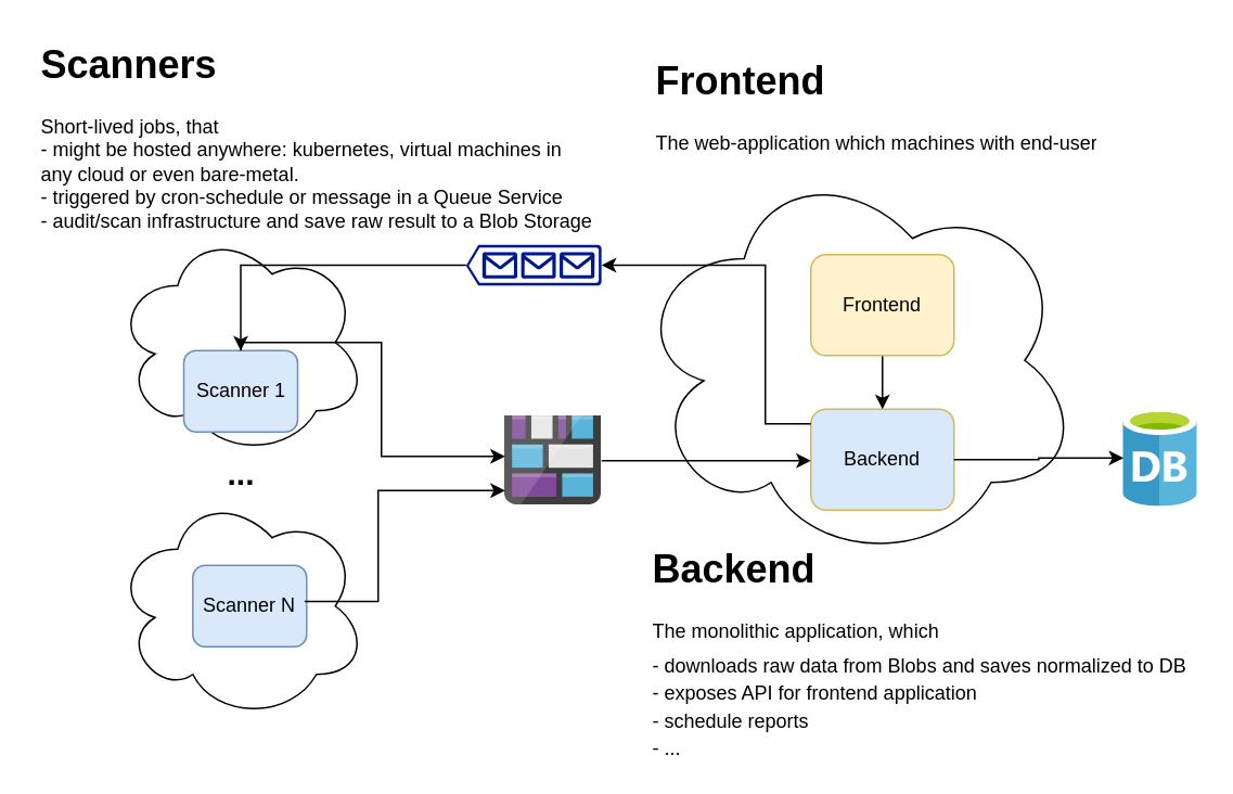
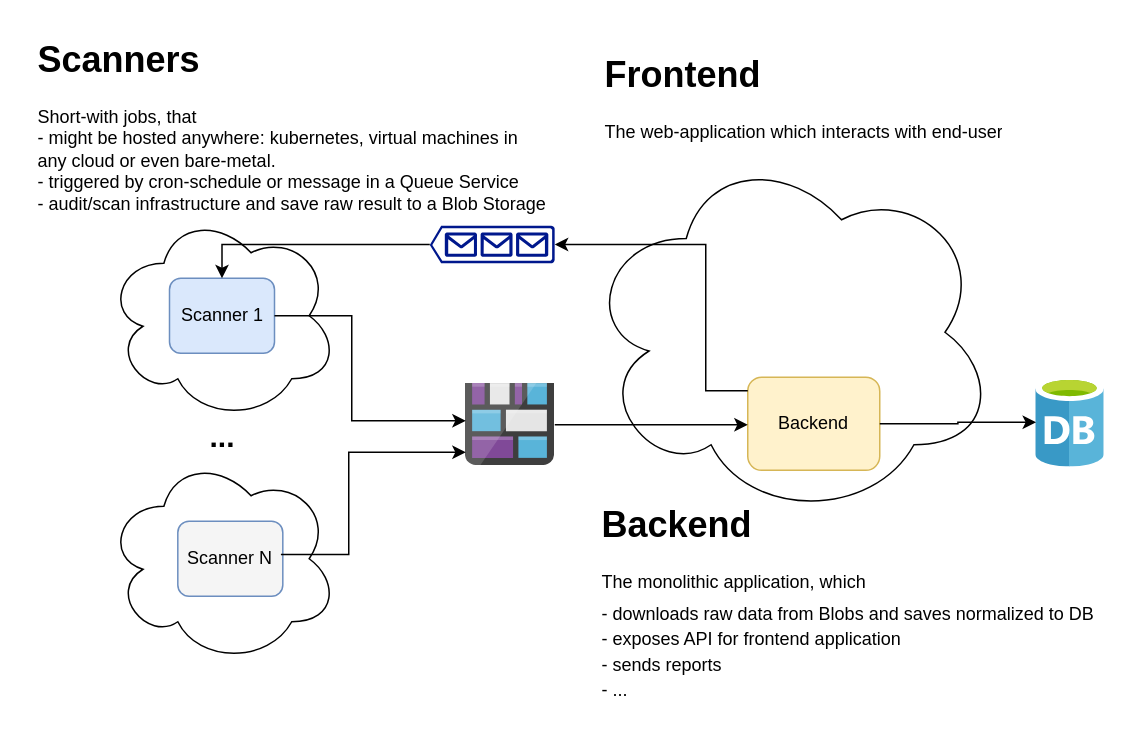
- <mxCell id="7" value="&lt;p style=&quot;line-height: 40%&quot;&gt;&lt;/p&gt;&lt;h1&gt;Frontend&lt;/h1&gt;&lt;p&gt;The web-application which machines with end-user&lt;/p&gt;&lt;p&gt;&lt;/p&gt;" style="text;html=1;strokeColor=none;fillColor=none;spacing=5;spacingTop=-20;whiteSpace=wrap;overflow=hidden;rounded=0;" parent="1" vertex="1"><mxGeometry x="398" y="30" width="300" height="83" as="geometry" /></mxCell>
+ <mxCell id="7" value="&lt;p style=&quot;line-height: 40%&quot;&gt;&lt;/p&gt;&lt;h1&gt;Frontend&lt;/h1&gt;&lt;p&gt;The web-application which interacts with end-user&lt;/p&gt;&lt;p&gt;&lt;/p&gt;" style="text;html=1;strokeColor=none;fillColor=none;spacing=5;spacingTop=-20;whiteSpace=wrap;overflow=hidden;rounded=0;" parent="1" vertex="1"><mxGeometry x="398" y="30" width="300" height="83" as="geometry" /></mxCell>
- <mxCell id="5" value="&lt;p style=&quot;line-height: 190%&quot;&gt;&lt;/p&gt;&lt;h1&gt;Scanners&lt;/h1&gt;&lt;div&gt;Short-lived jobs, that&amp;nbsp;&lt;/div&gt;&lt;div&gt;- might be hosted anywhere: kubernetes, virtual machines in any cloud or even bare-metal.&lt;/div&gt;&lt;div&gt;- triggered by cron-schedule or message in a Queue Service&lt;/div&gt;&lt;div&gt;- audit/scan infrastructure and save raw result to a Blob Storage&lt;/div&gt;&lt;p&gt;&lt;/p&gt;" style="text;html=1;strokeColor=none;fillColor=none;spacing=5;spacingTop=-20;whiteSpace=wrap;overflow=hidden;rounded=0;" parent="1" vertex="1"><mxGeometry x="20" y="20" width="350" height="140" as="geometry" /></mxCell>
+ <mxCell id="5" value="&lt;p style=&quot;line-height: 190%&quot;&gt;&lt;/p&gt;&lt;h1&gt;Scanners&lt;/h1&gt;&lt;div&gt;Short-with jobs, that&amp;nbsp;&lt;/div&gt;&lt;div&gt;- might be hosted anywhere: kubernetes, virtual machines in any cloud or even bare-metal.&lt;/div&gt;&lt;div&gt;- triggered by cron-schedule or message in a Queue Service&lt;/div&gt;&lt;div&gt;- audit/scan infrastructure and save raw result to a Blob Storage&lt;/div&gt;&lt;p&gt;&lt;/p&gt;" style="text;html=1;strokeColor=none;fillColor=none;spacing=5;spacingTop=-20;whiteSpace=wrap;overflow=hidden;rounded=0;" parent="1" vertex="1"><mxGeometry x="20" y="20" width="350" height="140" as="geometry" /></mxCell>
- <mxCell id="18" value="Frontend" style="rounded=1;whiteSpace=wrap;html=1;fillColor=#fff2cc;strokeColor=#d6b656;" parent="14" vertex="1"><mxGeometry x="110" y="60" width="88" height="62" as="geometry" /></mxCell>
- <mxCell id="17" style="edgeStyle=orthogonalEdgeStyle;rounded=0;orthogonalLoop=1;jettySize=auto;html=1;" parent="14" source="18" target="16" edge="1"><mxGeometry relative="1" as="geometry" /></mxCell>
- <mxCell id="13" value="Scanner 1" style="rounded=1;whiteSpace=wrap;html=1;fillColor=#dae8fc;strokeColor=#6c8ebf;" parent="11" vertex="1"><mxGeometry x="42.5" y="75" width="70" height="50" as="geometry" /></mxCell>
+ <mxCell id="13" value="Scanner 1" style="rounded=1;whiteSpace=wrap;html=1;fillColor=#dae8fc;strokeColor=#6c8ebf;" parent="11" vertex="1"><mxGeometry x="42.5" y="45" width="70" height="50" as="geometry" /></mxCell>
- <mxCell id="16" value="Backend" style="rounded=1;whiteSpace=wrap;html=1;fillColor=#dae8fc;strokeColor=#d6b656;" parent="14" vertex="1"><mxGeometry x="110" y="155" width="88" height="62" as="geometry" /></mxCell>
+ <mxCell id="16" value="Backend" style="rounded=1;whiteSpace=wrap;html=1;fillColor=#fff2cc;strokeColor=#d6b656;" parent="14" vertex="1"><mxGeometry x="110" y="155" width="88" height="62" as="geometry" /></mxCell>
- <mxCell id="6" value="&lt;p style=&quot;line-height: 100%&quot;&gt;&lt;/p&gt;&lt;h1&gt;Backend&lt;/h1&gt;&lt;p&gt;The monolithic application, which&lt;/p&gt;&lt;p style=&quot;line-height: 40%&quot;&gt;- downloads raw data from Blobs and saves normalized to DB&lt;/p&gt;&lt;p style=&quot;line-height: 40%&quot;&gt;- exposes API for frontend application&lt;/p&gt;&lt;p style=&quot;line-height: 40%&quot;&gt;- schedule reports&lt;/p&gt;&lt;p style=&quot;line-height: 40%&quot;&gt;- ...&lt;/p&gt;&lt;p&gt;&lt;/p&gt;" style="text;html=1;strokeColor=none;fillColor=none;spacing=5;spacingTop=-20;whiteSpace=wrap;overflow=hidden;rounded=0;" parent="1" vertex="1"><mxGeometry x="395.8" y="330" width="340" height="135.4" as="geometry" /></mxCell>
+ <mxCell id="6" value="&lt;p style=&quot;line-height: 100%&quot;&gt;&lt;/p&gt;&lt;h1&gt;Backend&lt;/h1&gt;&lt;p&gt;The monolithic application, which&lt;/p&gt;&lt;p style=&quot;line-height: 40%&quot;&gt;- downloads raw data from Blobs and saves normalized to DB&lt;/p&gt;&lt;p style=&quot;line-height: 40%&quot;&gt;- exposes API for frontend application&lt;/p&gt;&lt;p style=&quot;line-height: 40%&quot;&gt;- sends reports&lt;/p&gt;&lt;p style=&quot;line-height: 40%&quot;&gt;- ...&lt;/p&gt;&lt;p&gt;&lt;/p&gt;" style="text;html=1;strokeColor=none;fillColor=none;spacing=5;spacingTop=-20;whiteSpace=wrap;overflow=hidden;rounded=0;" parent="1" vertex="1"><mxGeometry x="395.8" y="330" width="340" height="135.4" as="geometry" /></mxCell>
- <mxCell id="10" value="Scanner N" style="rounded=1;whiteSpace=wrap;html=1;fillColor=#dae8fc;strokeColor=#6c8ebf;" parent="8" vertex="1"><mxGeometry x="48.04" y="45" width="70" height="50" as="geometry" /></mxCell>
+ <mxCell id="10" value="Scanner N" style="rounded=1;whiteSpace=wrap;html=1;fillColor=#f5f5f5;strokeColor=#6c8ebf;" parent="8" vertex="1"><mxGeometry x="48.04" y="45" width="70" height="50" as="geometry" /></mxCell>
